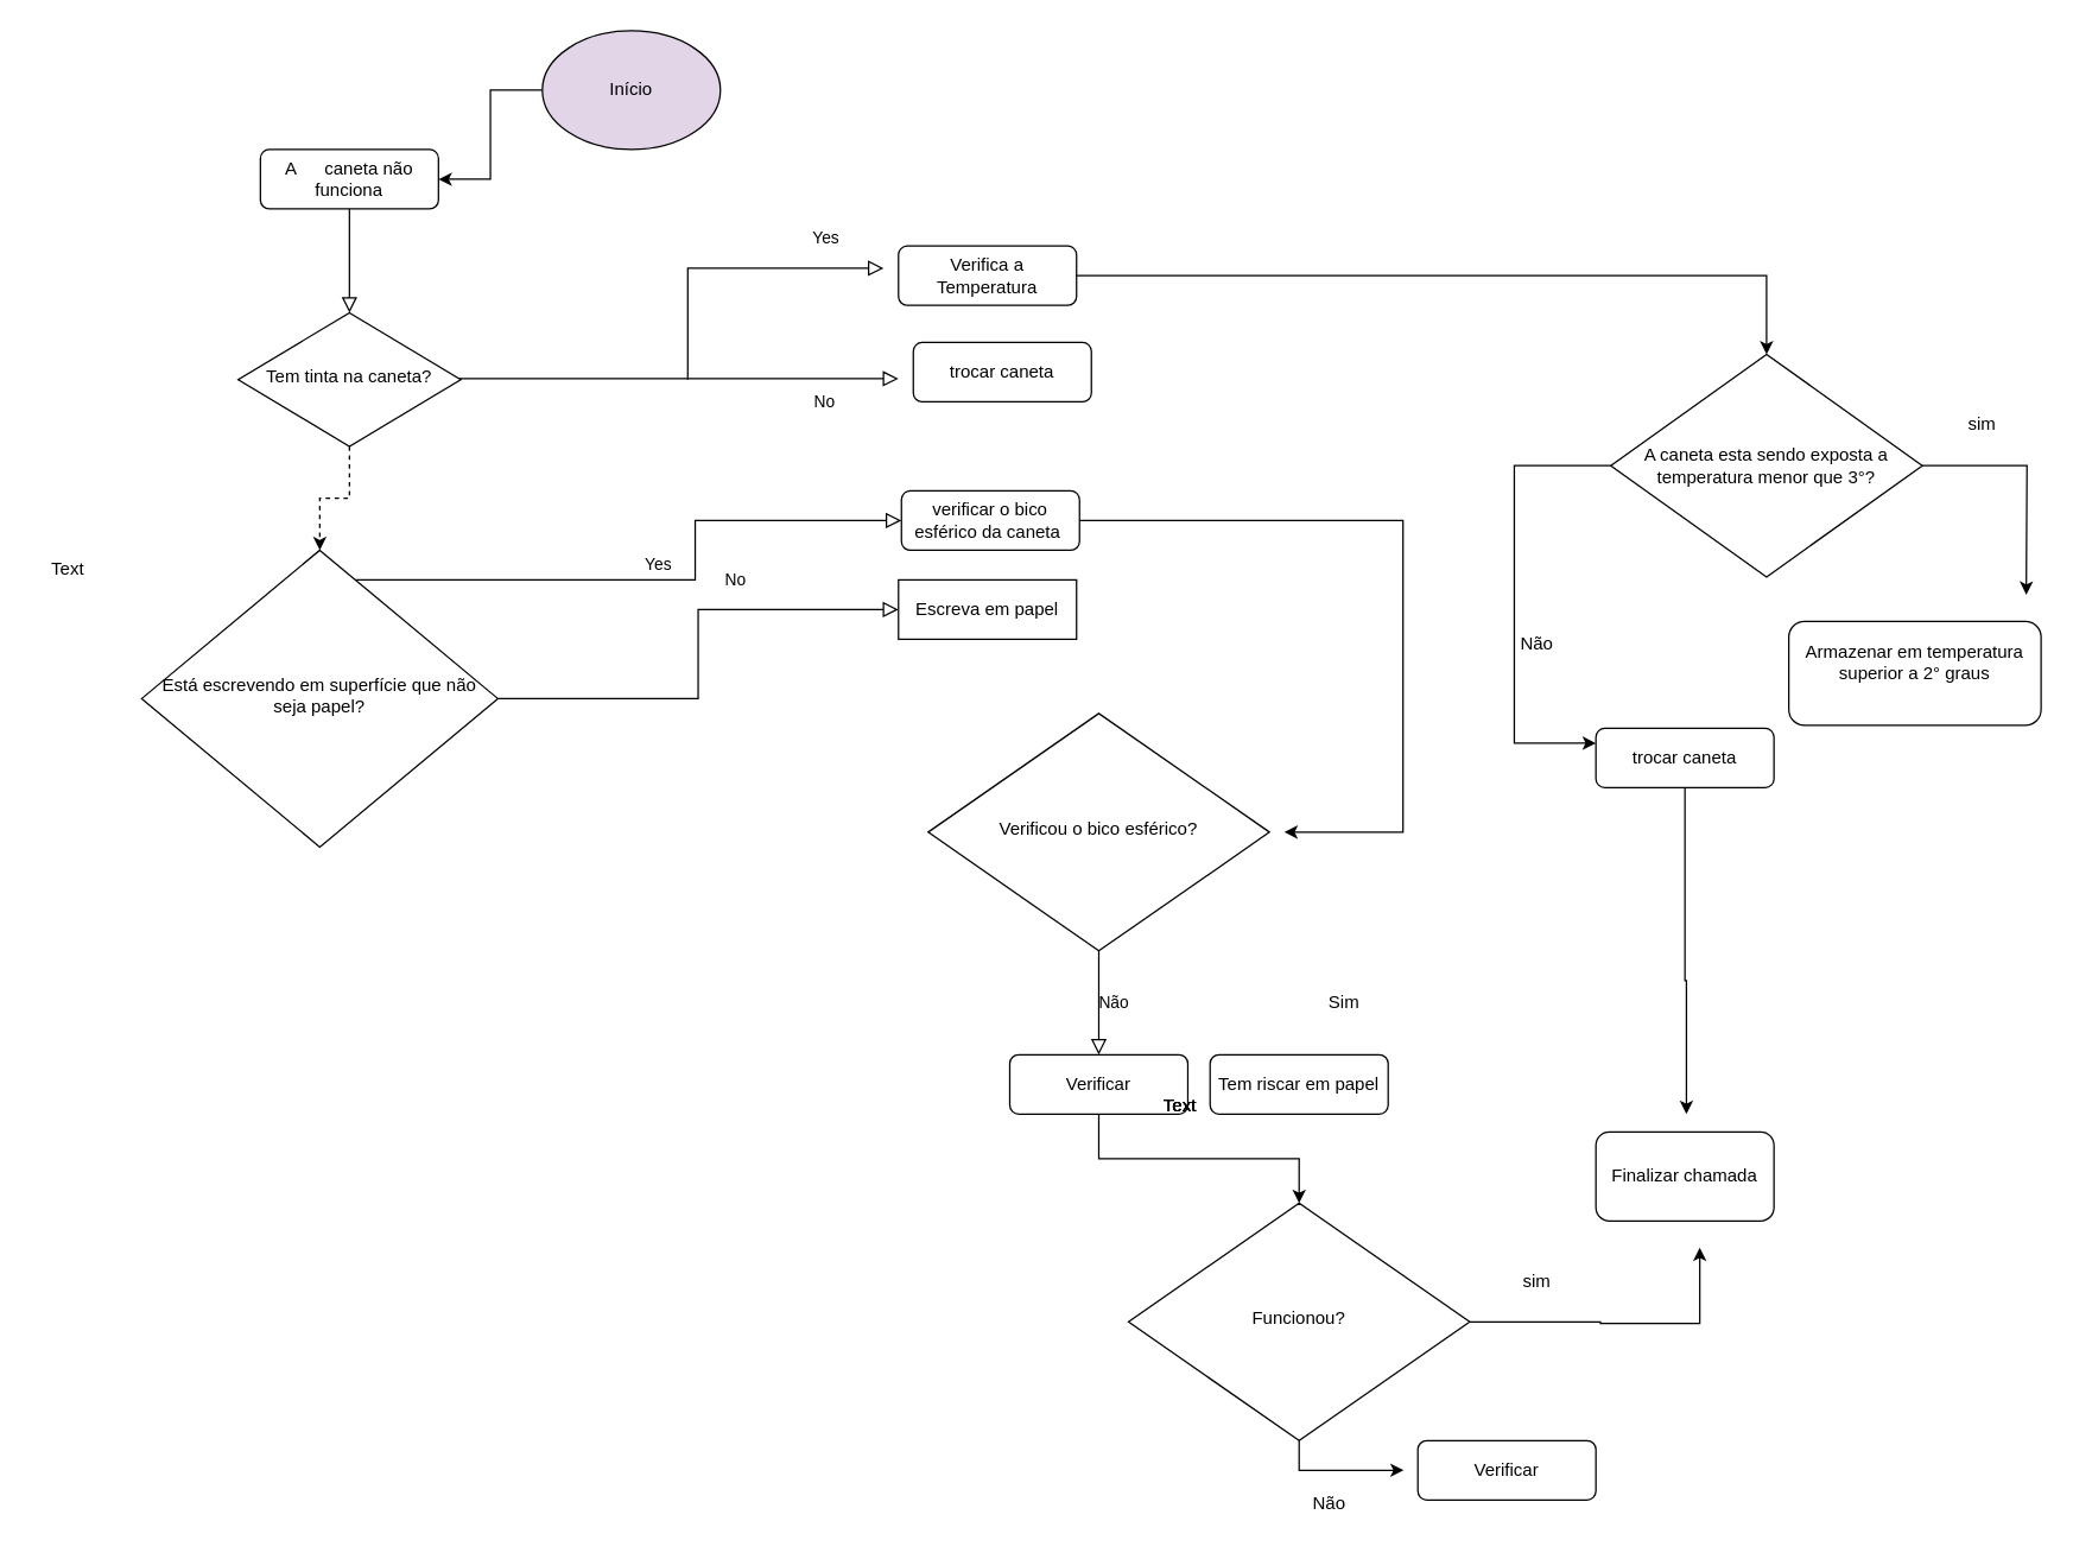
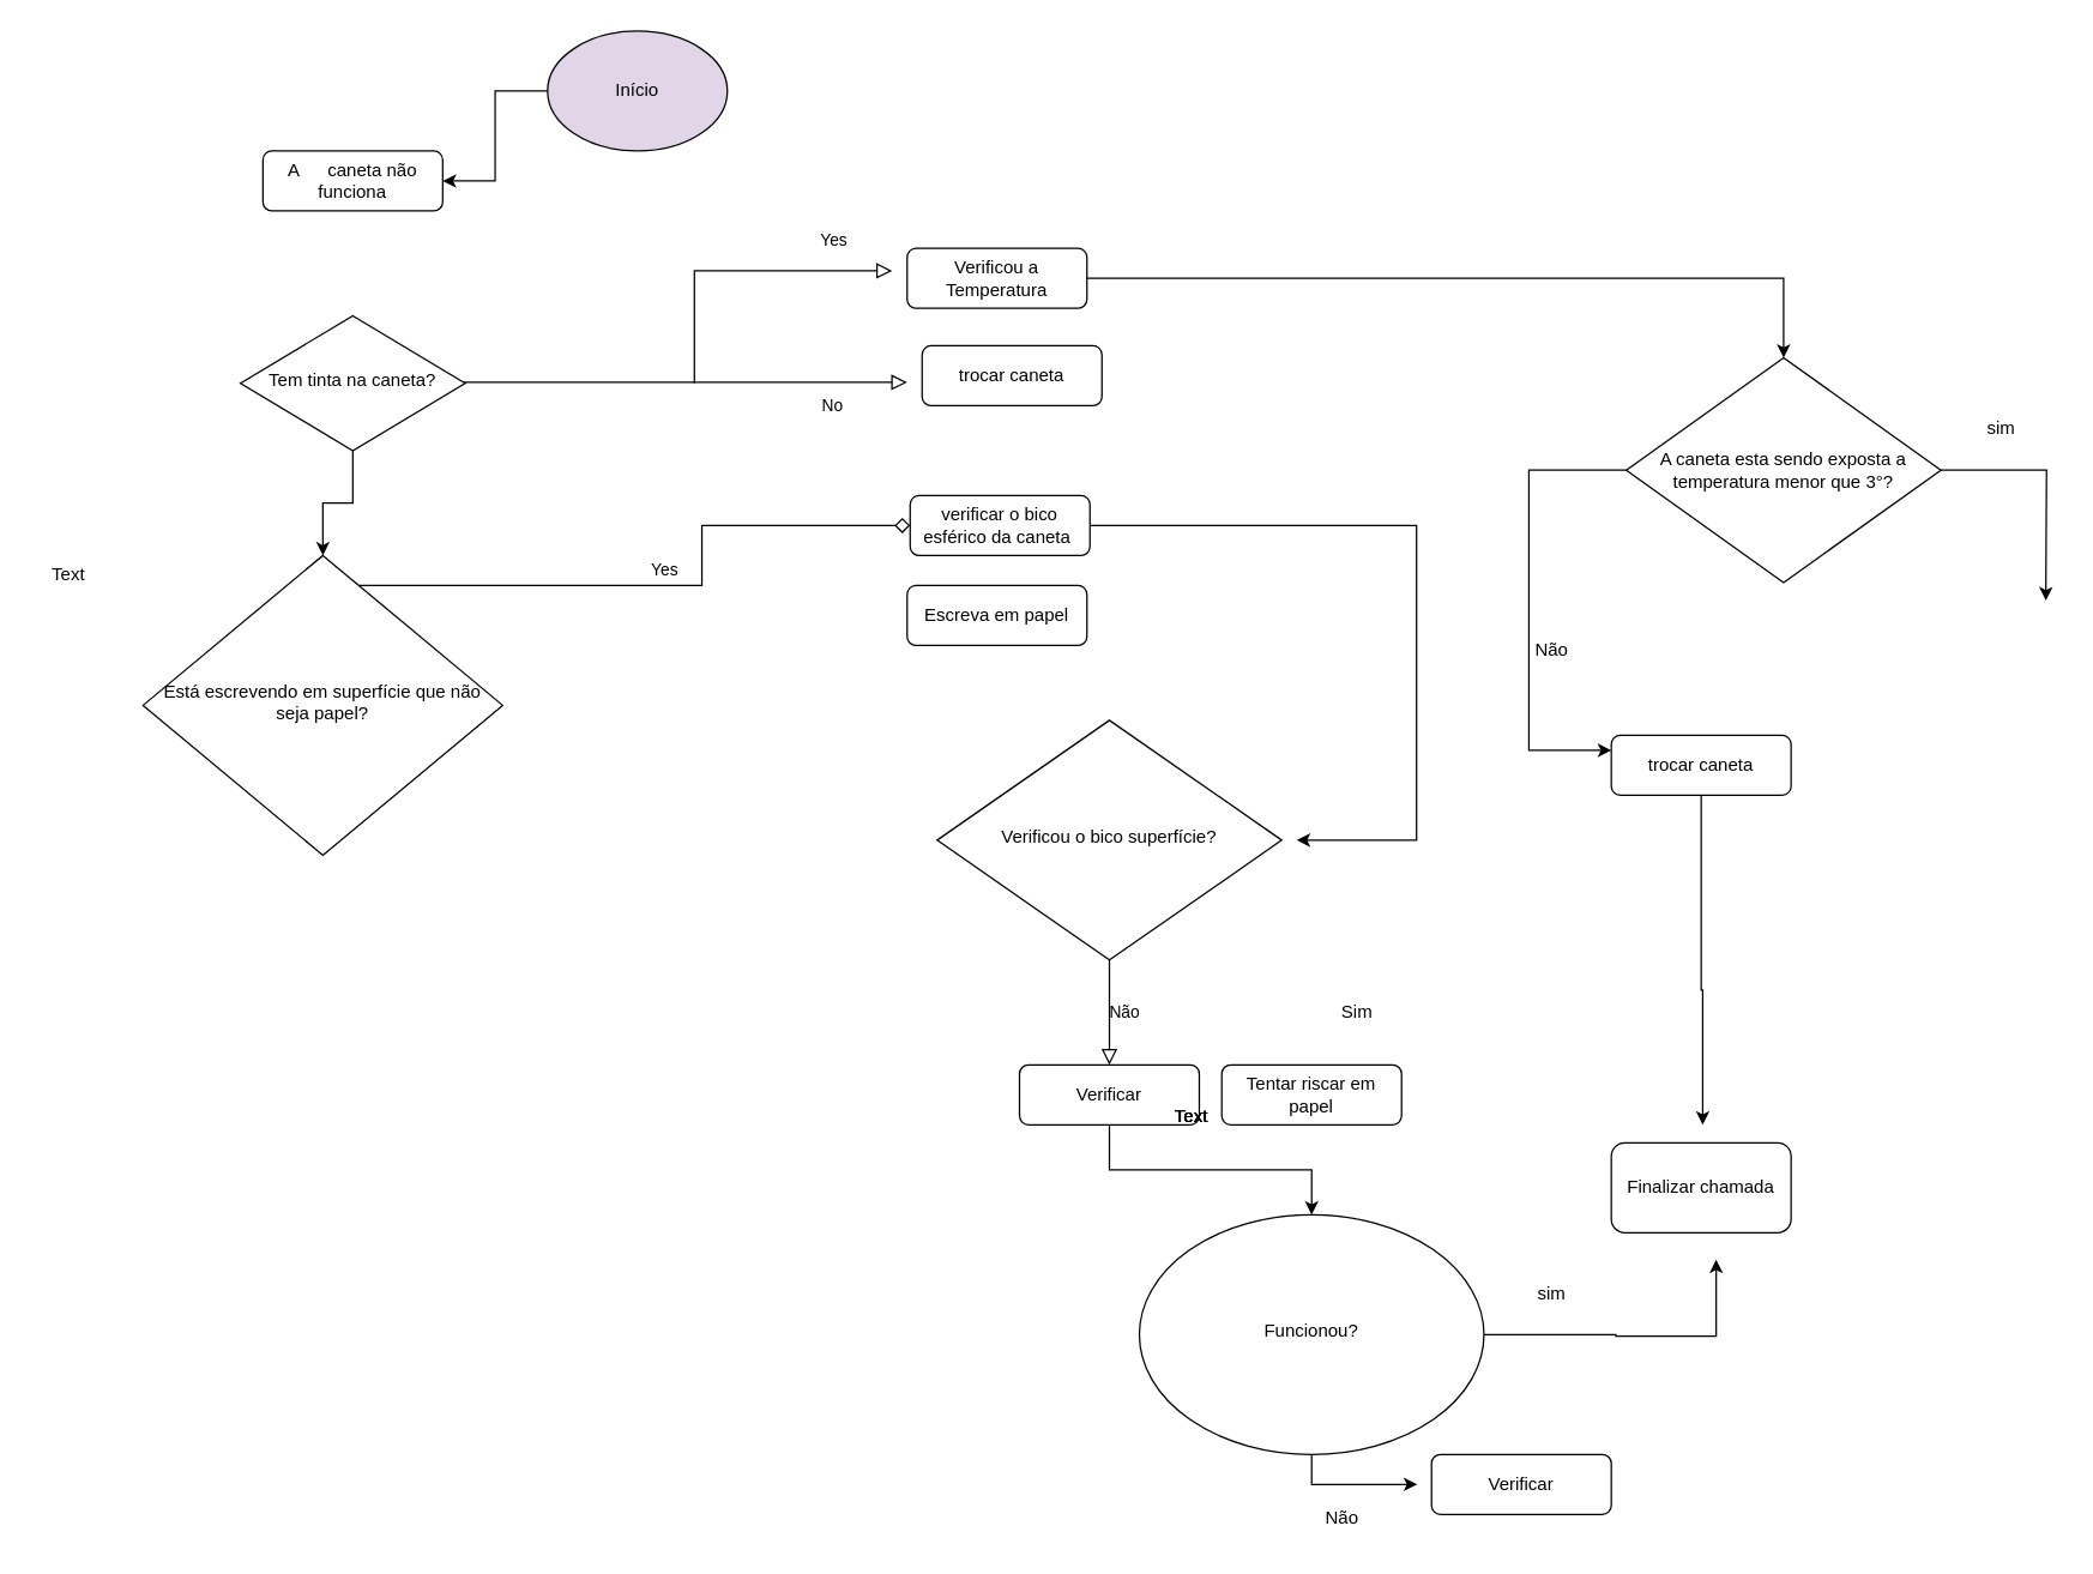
- <mxCell id="2" value="" style="rounded=0;html=1;jettySize=auto;orthogonalLoop=1;fontSize=11;endArrow=block;endFill=0;endSize=8;strokeWidth=1;shadow=0;labelBackgroundColor=none;edgeStyle=orthogonalEdgeStyle;" parent="1" source="3" target="7" edge="1"><mxGeometry relative="1" as="geometry" /></mxCell>
- <mxCell id="9" value="Verifica a Temperatura" style="rounded=1;whiteSpace=wrap;html=1;fontSize=12;glass=0;strokeWidth=1;shadow=0;" parent="1" vertex="1"><mxGeometry x="605" y="165" width="120" height="40" as="geometry" /></mxCell>
+ <mxCell id="9" value="Verificou a Temperatura" style="rounded=1;whiteSpace=wrap;html=1;fontSize=12;glass=0;strokeWidth=1;shadow=0;" parent="1" vertex="1"><mxGeometry x="605" y="165" width="120" height="40" as="geometry" /></mxCell>
- <mxCell id="6" style="edgeStyle=orthogonalEdgeStyle;rounded=0;orthogonalLoop=1;jettySize=auto;html=1;dashed=1;" edge="1" parent="1" source="7" target="12"><mxGeometry relative="1" as="geometry" /></mxCell>
+ <mxCell id="6" style="edgeStyle=orthogonalEdgeStyle;rounded=0;orthogonalLoop=1;jettySize=auto;html=1;" edge="1" parent="1" source="7" target="12"><mxGeometry relative="1" as="geometry" /></mxCell>
- <mxCell id="11" value="Yes" style="edgeStyle=orthogonalEdgeStyle;rounded=0;html=1;jettySize=auto;orthogonalLoop=1;fontSize=11;endArrow=block;endFill=0;endSize=8;strokeWidth=1;shadow=0;labelBackgroundColor=none;" parent="1" source="12" target="15" edge="1"><mxGeometry y="10" relative="1" as="geometry"><mxPoint as="offset" /><Array as="points"><mxPoint x="468" y="390" /><mxPoint x="468" y="350" /></Array></mxGeometry></mxCell>
+ <mxCell id="11" value="Yes" style="edgeStyle=orthogonalEdgeStyle;rounded=0;html=1;jettySize=auto;orthogonalLoop=1;fontSize=11;endArrow=diamond;endFill=0;endSize=8;strokeWidth=1;shadow=0;labelBackgroundColor=none;" parent="1" source="12" target="15" edge="1"><mxGeometry y="10" relative="1" as="geometry"><mxPoint as="offset" /><Array as="points"><mxPoint x="468" y="390" /><mxPoint x="468" y="350" /></Array></mxGeometry></mxCell>
- <mxCell id="13" value="Escreva em papel" style="whiteSpace=wrap;html=1;fontSize=12;glass=0;strokeWidth=1;shadow=0;rounded=0;" parent="1" vertex="1"><mxGeometry x="605" y="390" width="120" height="40" as="geometry" /></mxCell>
+ <mxCell id="13" value="Escreva em papel" style="rounded=1;whiteSpace=wrap;html=1;fontSize=12;glass=0;strokeWidth=1;shadow=0;" parent="1" vertex="1"><mxGeometry x="605" y="390" width="120" height="40" as="geometry" /></mxCell>
- <mxCell id="10" value="No" style="rounded=0;html=1;jettySize=auto;orthogonalLoop=1;fontSize=11;endArrow=block;endFill=0;endSize=8;strokeWidth=1;shadow=0;labelBackgroundColor=none;edgeStyle=orthogonalEdgeStyle;" parent="1" source="12" target="13" edge="1"><mxGeometry x="0.333" y="20" relative="1" as="geometry"><mxPoint as="offset" /></mxGeometry></mxCell>
- <mxCell id="26" value="Armazenar em temperatura superior a 2° graus&lt;div&gt;&lt;br&gt;&lt;/div&gt;" style="rounded=1;whiteSpace=wrap;html=1;fontSize=12;glass=0;strokeWidth=1;shadow=0;" vertex="1" parent="1"><mxGeometry x="1205" y="418" width="170" height="70" as="geometry" /></mxCell>
- <mxCell id="17" value="Verificou o bico esférico?" style="rhombus;whiteSpace=wrap;html=1;shadow=0;fontFamily=Helvetica;fontSize=12;align=center;strokeWidth=1;spacing=6;spacingTop=-4;" vertex="1" parent="1"><mxGeometry x="625" y="480" width="230" height="160" as="geometry" /></mxCell>
+ <mxCell id="17" value="Verificou o bico superfície?" style="rhombus;whiteSpace=wrap;html=1;shadow=0;fontFamily=Helvetica;fontSize=12;align=center;strokeWidth=1;spacing=6;spacingTop=-4;" vertex="1" parent="1"><mxGeometry x="625" y="480" width="230" height="160" as="geometry" /></mxCell>
- <mxCell id="32" value="Tem riscar em papel" style="rounded=1;whiteSpace=wrap;html=1;fontSize=12;glass=0;strokeWidth=1;shadow=0;" vertex="1" parent="1"><mxGeometry x="815" y="710" width="120" height="40" as="geometry" /></mxCell>
+ <mxCell id="32" value="Tentar riscar em papel" style="rounded=1;whiteSpace=wrap;html=1;fontSize=12;glass=0;strokeWidth=1;shadow=0;" vertex="1" parent="1"><mxGeometry x="815" y="710" width="120" height="40" as="geometry" /></mxCell>
- <mxCell id="37" value="Funcionou?" style="rhombus;whiteSpace=wrap;html=1;shadow=0;fontFamily=Helvetica;fontSize=12;align=center;strokeWidth=1;spacing=6;spacingTop=-4;" vertex="1" parent="1"><mxGeometry x="760" y="810" width="230" height="160" as="geometry" /></mxCell>
+ <mxCell id="37" value="Funcionou?" style="ellipse;whiteSpace=wrap;html=1;shadow=0;fontFamily=Helvetica;fontSize=12;align=center;strokeWidth=1;spacing=6;spacingTop=-4;" vertex="1" parent="1"><mxGeometry x="760" y="810" width="230" height="160" as="geometry" /></mxCell>
